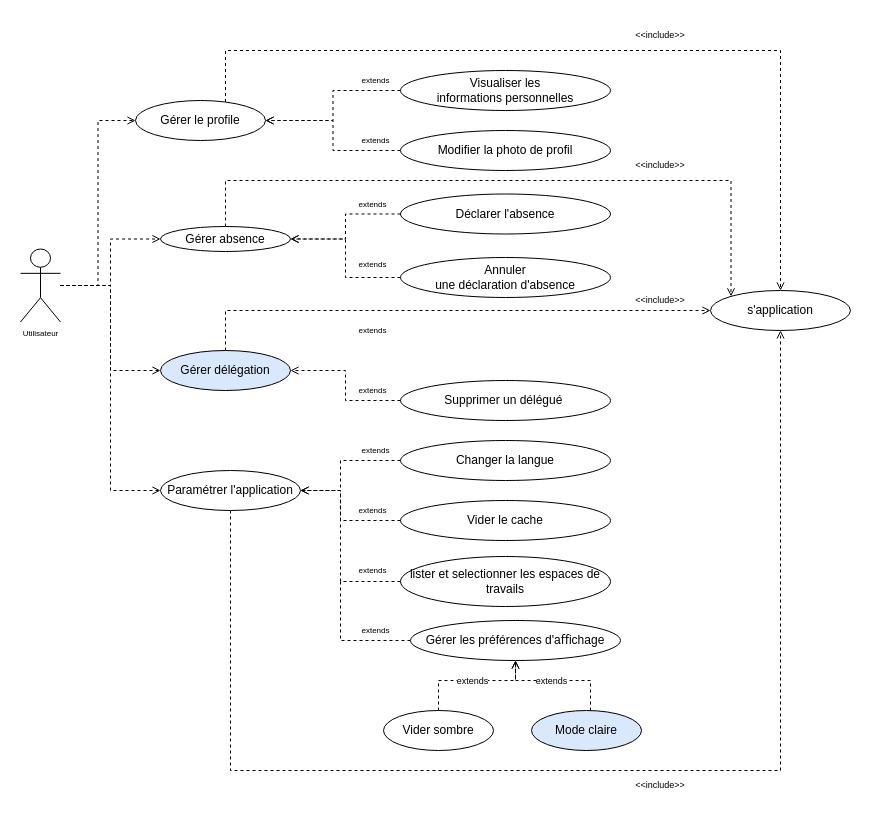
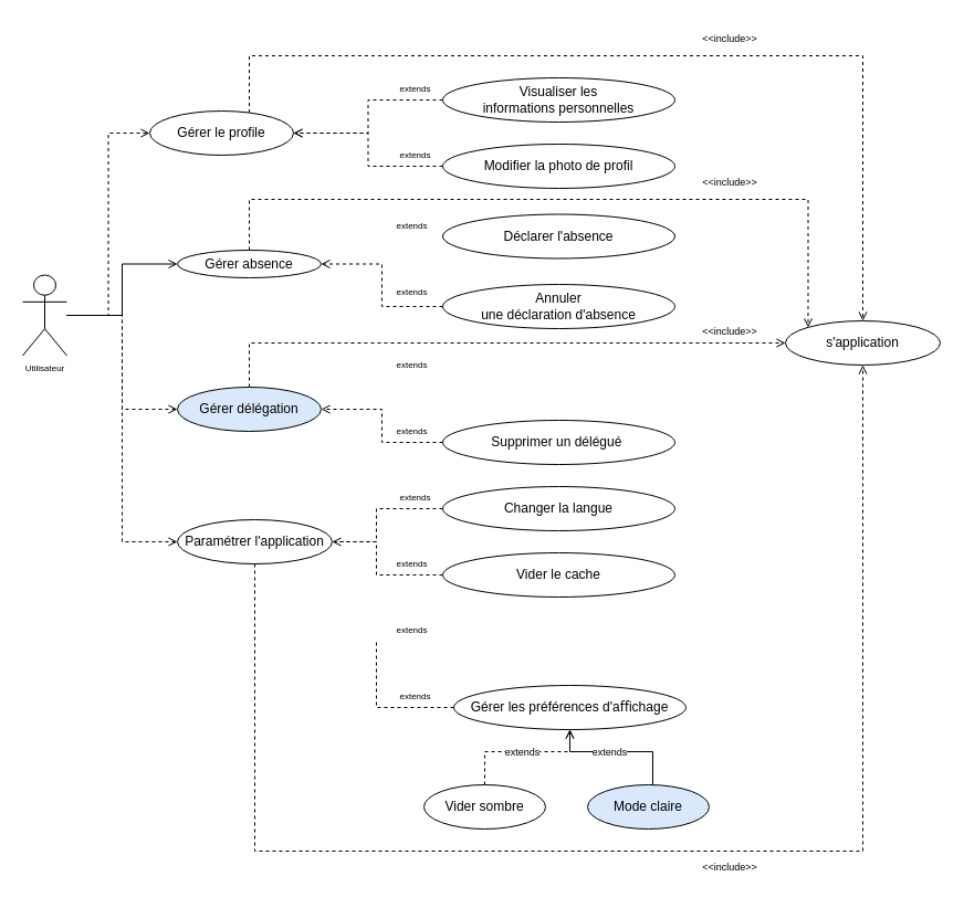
- <mxCell id="6" style="edgeStyle=orthogonalEdgeStyle;html=1;dashed=1;rounded=0;endArrow=open;endFill=0;" edge="1" parent="1" source="7" target="27"><mxGeometry relative="1" as="geometry" /></mxCell>
- <mxCell id="20" style="edgeStyle=orthogonalEdgeStyle;rounded=0;html=1;entryX=0;entryY=0.5;entryDx=0;entryDy=0;dashed=1;endArrow=open;endFill=0;" edge="1" parent="1" source="23" target="27"><mxGeometry relative="1" as="geometry" /></mxCell>
+ <mxCell id="20" style="edgeStyle=orthogonalEdgeStyle;rounded=0;html=1;entryX=0;entryY=0.5;entryDx=0;entryDy=0;dashed=0;endArrow=open;endFill=0;" edge="1" parent="1" source="23" target="27"><mxGeometry relative="1" as="geometry" /></mxCell>
- <mxCell id="16" style="edgeStyle=orthogonalEdgeStyle;html=1;entryX=1;entryY=0.5;entryDx=0;entryDy=0;dashed=1;rounded=0;endArrow=open;endFill=0;" edge="1" parent="1" source="17" target="33"><mxGeometry relative="1" as="geometry"><Array as="points"><mxPoint x="340" y="581" /><mxPoint x="340" y="490" /></Array></mxGeometry></mxCell>
- <mxCell id="17" value="lister et selectionner les espaces de travails" style="ellipse;whiteSpace=wrap;html=1;" parent="1" vertex="1"><mxGeometry x="400" y="556" width="210" height="50" as="geometry" /></mxCell>
- <mxCell id="36" value="&lt;font style=&quot;font-size: 9px;&quot;&gt;extends&lt;/font&gt;" style="edgeStyle=orthogonalEdgeStyle;html=1;entryX=0.5;entryY=1;entryDx=0;entryDy=0;dashed=1;startArrow=none;startFill=0;endArrow=open;endFill=0;rounded=0;" edge="1" parent="1" source="37" target="35"><mxGeometry x="0.1" relative="1" as="geometry"><Array as="points"><mxPoint x="590" y="680" /><mxPoint x="515" y="680" /></Array><mxPoint as="offset" /></mxGeometry></mxCell>
+ <mxCell id="36" value="&lt;font style=&quot;font-size: 9px;&quot;&gt;extends&lt;/font&gt;" style="edgeStyle=orthogonalEdgeStyle;html=1;entryX=0.5;entryY=1;entryDx=0;entryDy=0;dashed=0;startArrow=none;startFill=0;endArrow=open;endFill=0;rounded=0;" edge="1" parent="1" source="37" target="35"><mxGeometry x="0.1" relative="1" as="geometry"><Array as="points"><mxPoint x="590" y="680" /><mxPoint x="515" y="680" /></Array><mxPoint as="offset" /></mxGeometry></mxCell>
